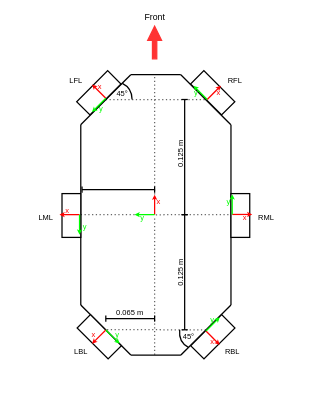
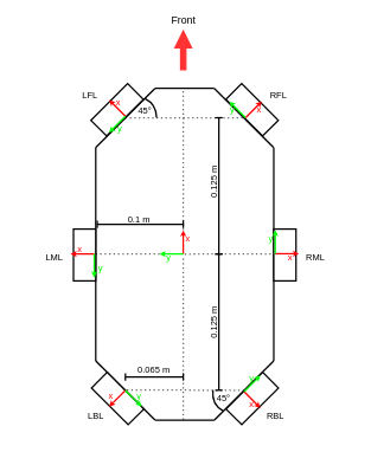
+ <mxCell id="47" value="&lt;font style=&quot;font-size: 6px;&quot;&gt;0.1 m&lt;/font&gt;" style="text;html=1;align=center;verticalAlign=middle;resizable=0;points=[];autosize=1;strokeColor=none;fillColor=none;" vertex="1" parent="4"><mxGeometry x="29" y="112" width="34" height="27" as="geometry" /></mxCell>
